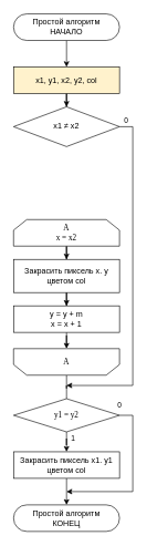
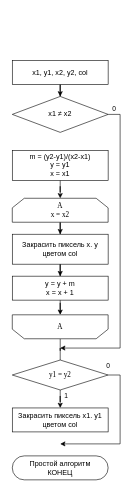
- <mxCell id="3" value="Простой алгоритм&lt;br&gt;НАЧАЛО" style="rounded=1;whiteSpace=wrap;html=1;arcSize=50;strokeWidth=1;fontSize=12;" vertex="1" parent="1"><mxGeometry x="20" y="20" width="160" height="40" as="geometry" /></mxCell>
- <mxCell id="2" value="" style="edgeStyle=orthogonalEdgeStyle;rounded=0;orthogonalLoop=1;jettySize=auto;html=1;" edge="1" parent="1" source="3" target="5"><mxGeometry relative="1" as="geometry" /></mxCell>
- <mxCell id="5" value="x1, y1, x2, y2, col" style="rounded=0;whiteSpace=wrap;html=1;fillColor=#fff2cc;" vertex="1" parent="1"><mxGeometry x="20" y="100" width="160" height="40" as="geometry" /></mxCell>
+ <mxCell id="5" value="x1, y1, x2, y2, col" style="rounded=0;whiteSpace=wrap;html=1;" vertex="1" parent="1"><mxGeometry x="20" y="100" width="160" height="40" as="geometry" /></mxCell>
+ <mxCell id="9" value="m =&amp;nbsp;(y2-y1)/(x2-x1)&lt;br&gt;y = y1&lt;br&gt;x = x1" style="whiteSpace=wrap;html=1;rounded=0;" vertex="1" parent="1"><mxGeometry x="20" y="250" width="160" height="50" as="geometry" /></mxCell>
+ <mxCell id="8" value="" style="edgeStyle=orthogonalEdgeStyle;rounded=0;orthogonalLoop=1;jettySize=auto;html=1;" edge="1" parent="1" source="9" target="11"><mxGeometry relative="1" as="geometry" /></mxCell>
- <mxCell id="21" value="" style="edgeStyle=orthogonalEdgeStyle;rounded=0;orthogonalLoop=1;jettySize=auto;html=1;" edge="1" parent="1" source="22" target="23"><mxGeometry relative="1" as="geometry" /></mxCell>
